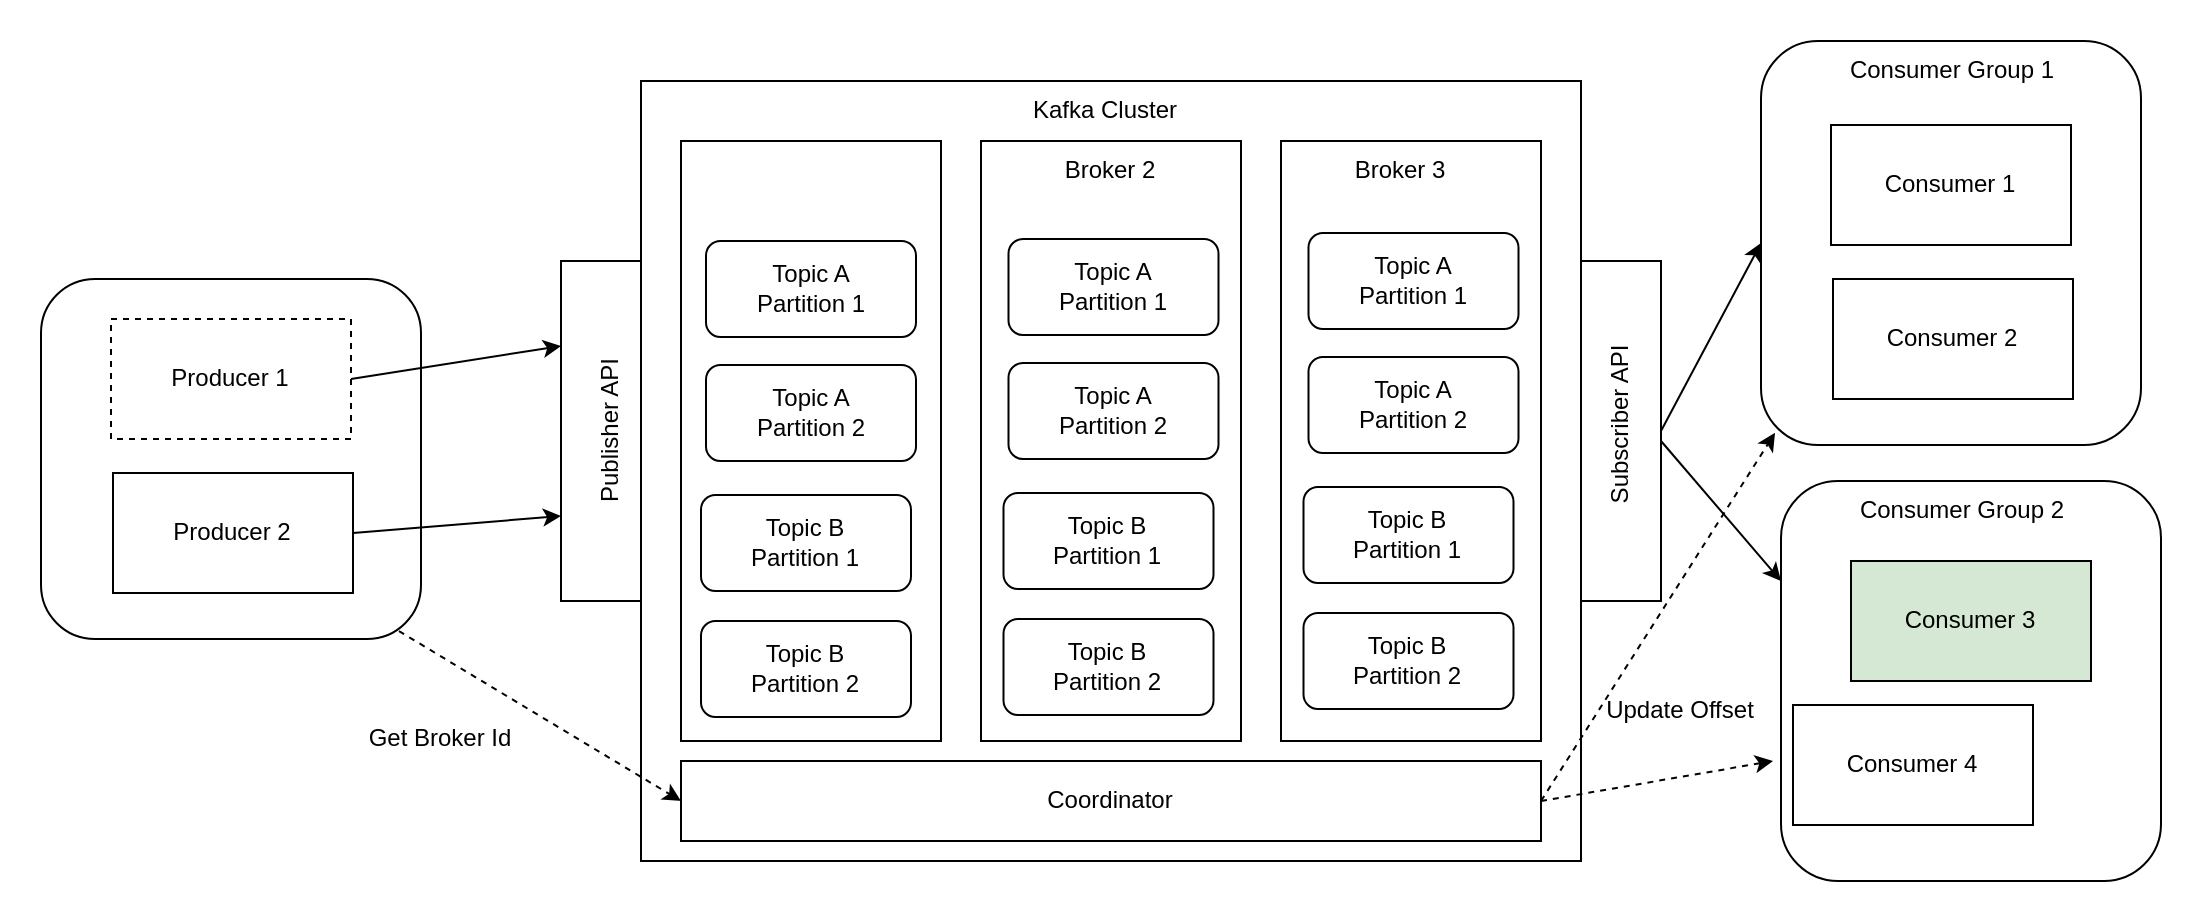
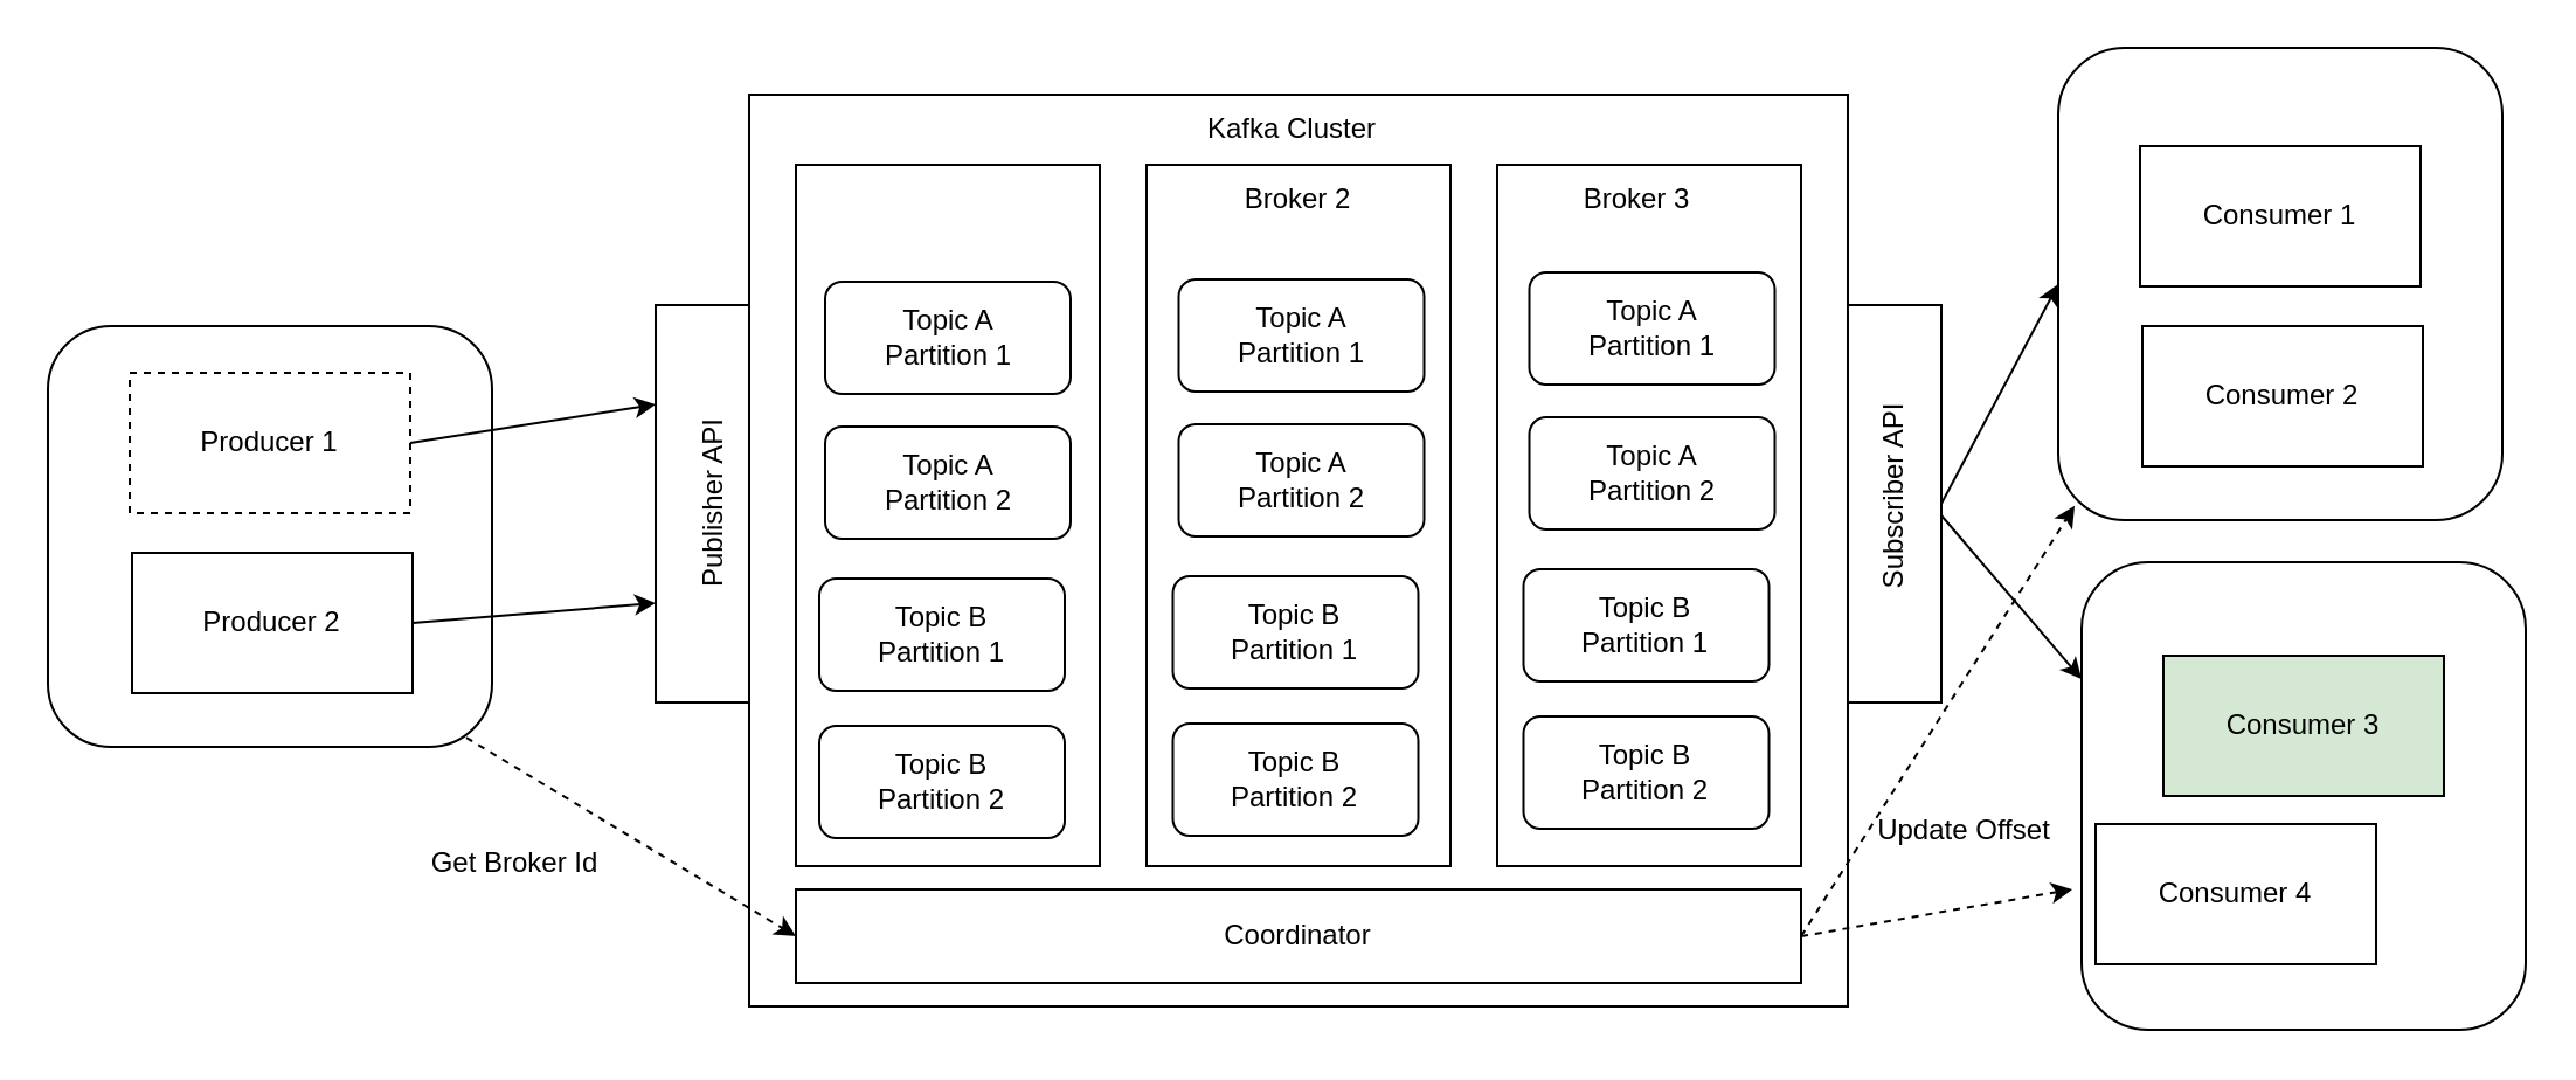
- <mxCell id="19" value="Consumer Group 1" style="text;html=1;align=center;verticalAlign=middle;whiteSpace=wrap;rounded=0;" parent="1" vertex="1"><mxGeometry x="921" y="20" width="110" height="30" as="geometry" /></mxCell>
- <mxCell id="20" value="Consumer Group 2" style="text;html=1;align=center;verticalAlign=middle;whiteSpace=wrap;rounded=0;" parent="1" vertex="1"><mxGeometry x="926" y="240" width="110" height="30" as="geometry" /></mxCell>
